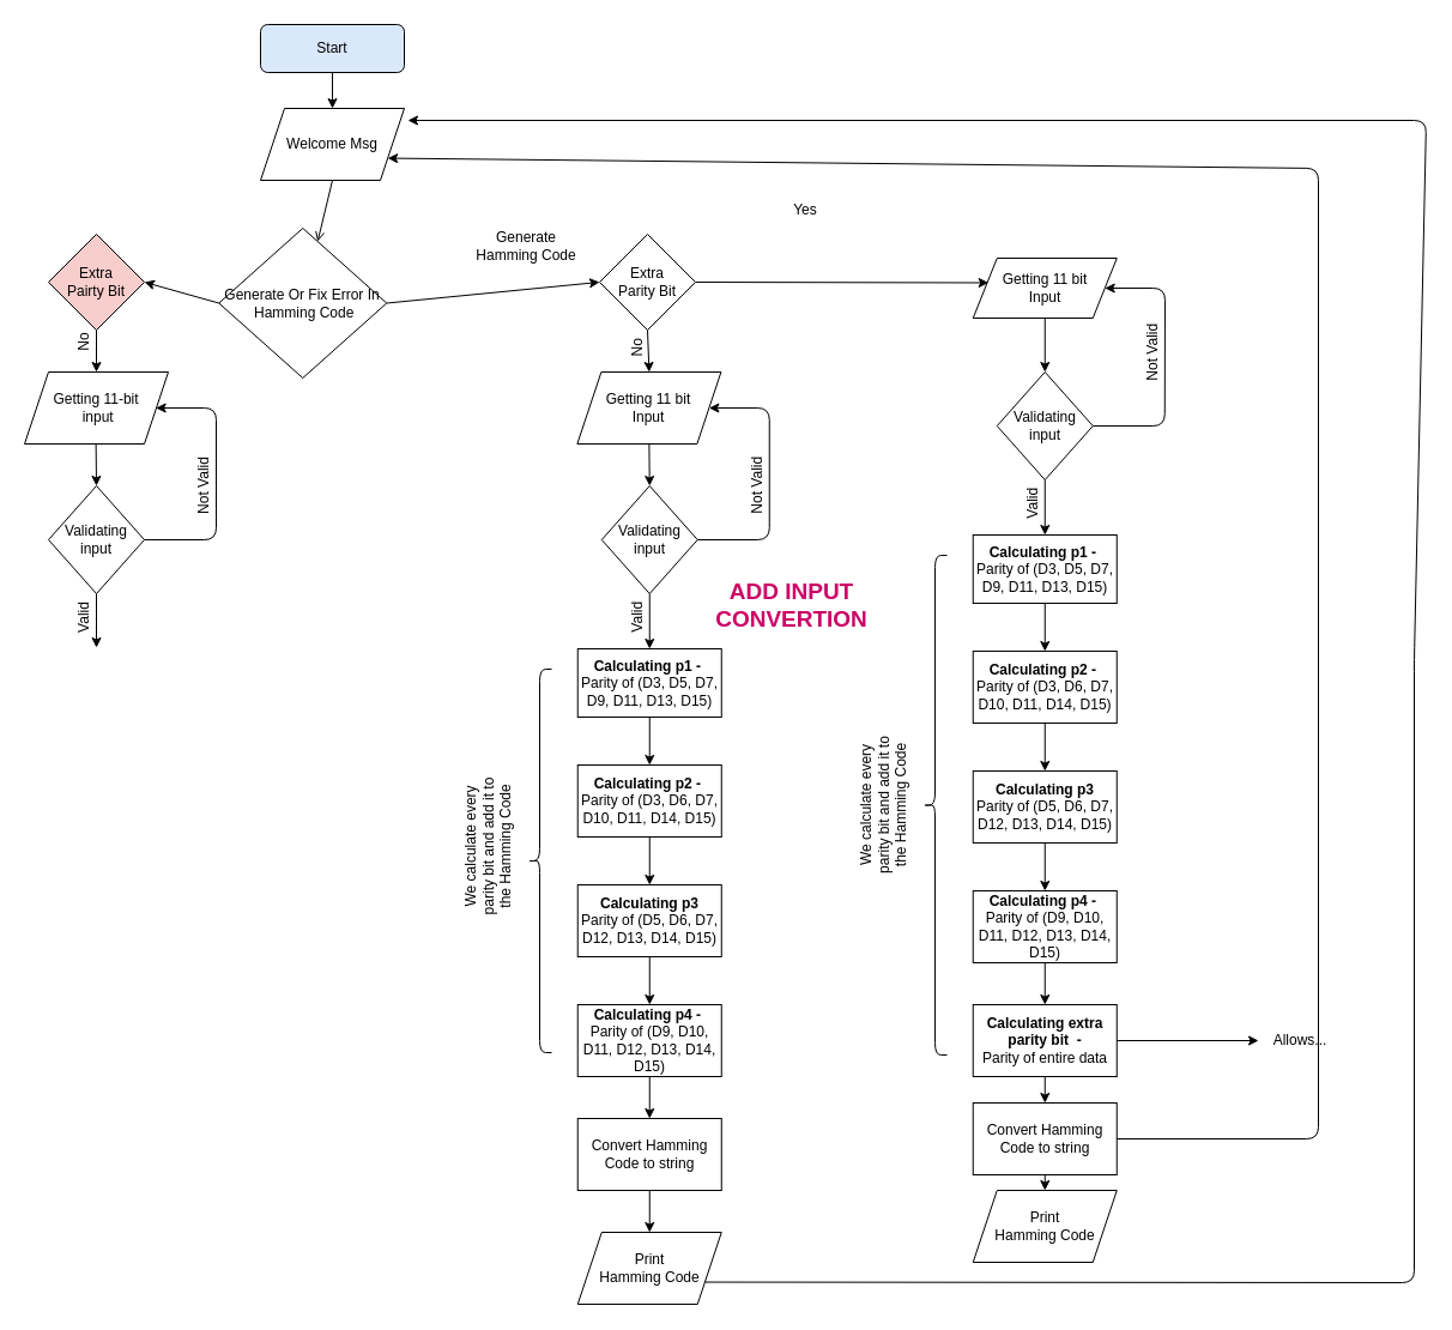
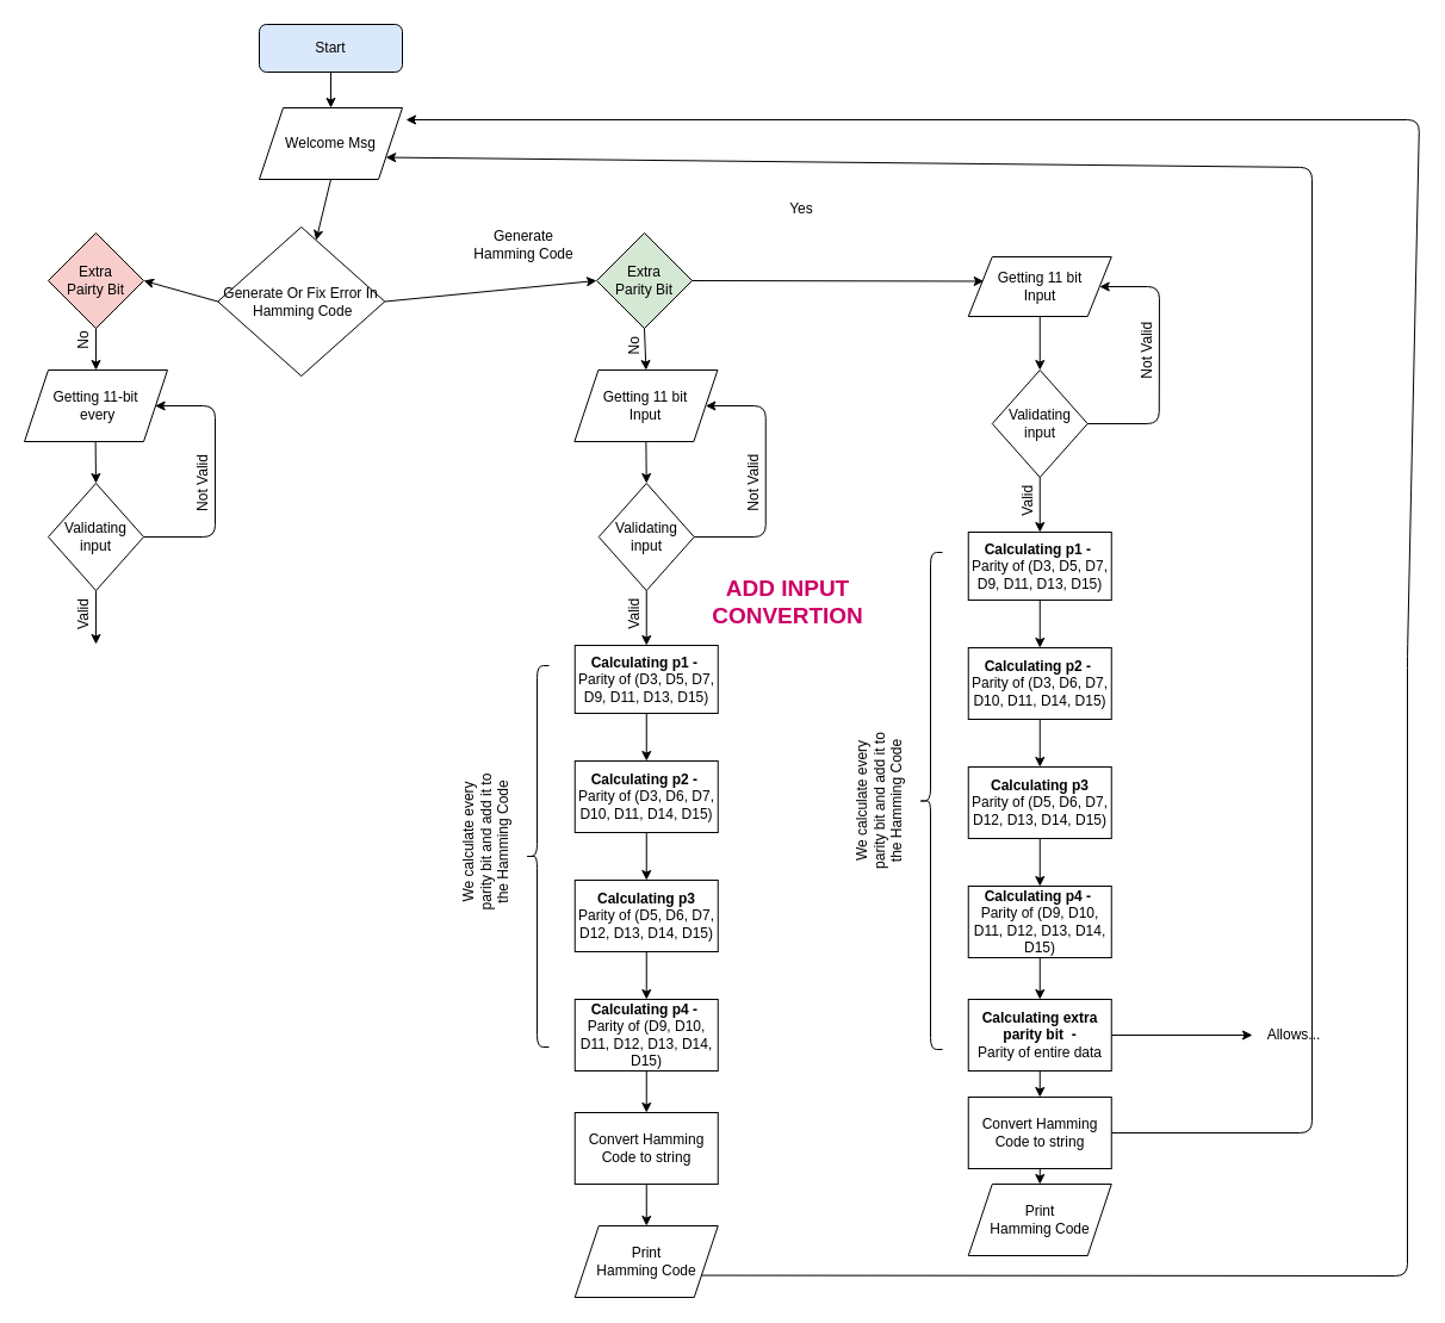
- <mxCell id="5" value="" style="endArrow=open;html=1;exitX=0.5;exitY=1;exitDx=0;exitDy=0;" edge="1" parent="1" source="2" target="4"><mxGeometry width="50" height="50" relative="1" as="geometry"><mxPoint x="10" y="290" as="sourcePoint" /><mxPoint x="60" y="240" as="targetPoint" /></mxGeometry></mxCell>
+ <mxCell id="5" value="" style="endArrow=classic;html=1;exitX=0.5;exitY=1;exitDx=0;exitDy=0;" edge="1" parent="1" source="2" target="4"><mxGeometry width="50" height="50" relative="1" as="geometry"><mxPoint x="10" y="290" as="sourcePoint" /><mxPoint x="60" y="240" as="targetPoint" /></mxGeometry></mxCell>
- <mxCell id="32" value="Extra &lt;br&gt;Parity Bit" style="rhombus;whiteSpace=wrap;html=1;" vertex="1" parent="1"><mxGeometry x="500" y="195" width="80" height="80" as="geometry" /></mxCell>
+ <mxCell id="32" value="Extra &lt;br&gt;Parity Bit" style="rhombus;whiteSpace=wrap;html=1;fillColor=#d5e8d4;" vertex="1" parent="1"><mxGeometry x="500" y="195" width="80" height="80" as="geometry" /></mxCell>
- <mxCell id="66" value="Getting 11-bit&lt;br&gt;&amp;nbsp;input" style="shape=parallelogram;perimeter=parallelogramPerimeter;whiteSpace=wrap;html=1;fixedSize=1;" vertex="1" parent="1"><mxGeometry x="20" y="310" width="120" height="60" as="geometry" /></mxCell>
+ <mxCell id="66" value="Getting 11-bit&lt;br&gt;&amp;nbsp;every" style="shape=parallelogram;perimeter=parallelogramPerimeter;whiteSpace=wrap;html=1;fixedSize=1;" vertex="1" parent="1"><mxGeometry x="20" y="310" width="120" height="60" as="geometry" /></mxCell>
